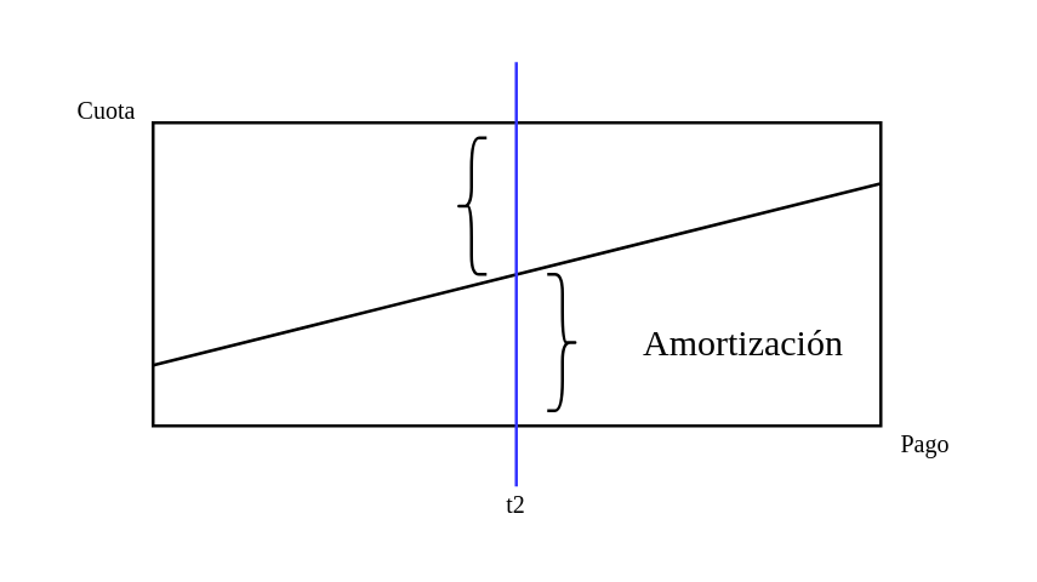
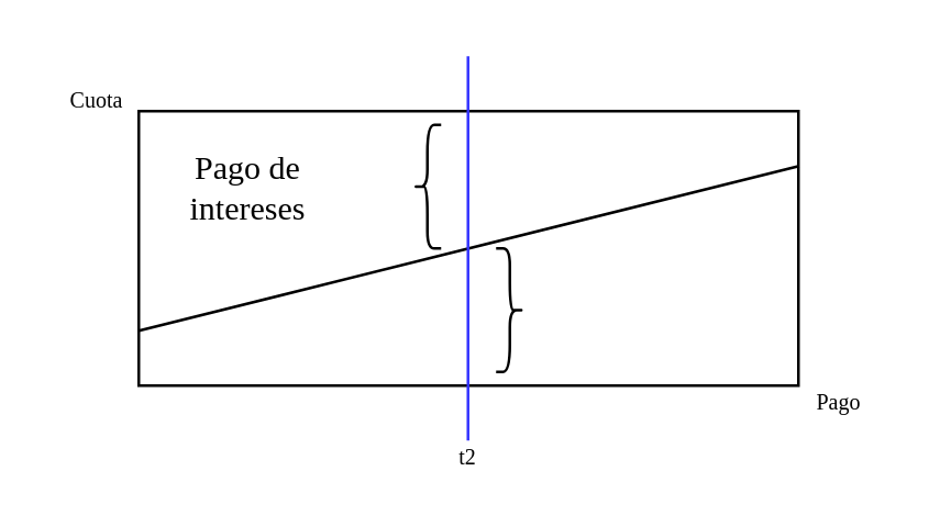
+ <mxCell id="4" value="&lt;font face=&quot;Times New Roman&quot;&gt;Pago de intereses&lt;/font&gt;" style="text;strokeColor=none;align=center;fillColor=none;html=1;verticalAlign=middle;whiteSpace=wrap;rounded=0;" parent="1" vertex="1"><mxGeometry x="60" y="52.5" width="60" height="30" as="geometry" /></mxCell>
- <mxCell id="5" value="&lt;font face=&quot;Times New Roman&quot;&gt;Amortización&lt;/font&gt;" style="text;strokeColor=none;align=center;fillColor=none;html=1;verticalAlign=middle;whiteSpace=wrap;rounded=0;" parent="1" vertex="1"><mxGeometry x="210" y="97.5" width="70" height="30" as="geometry" /></mxCell>
